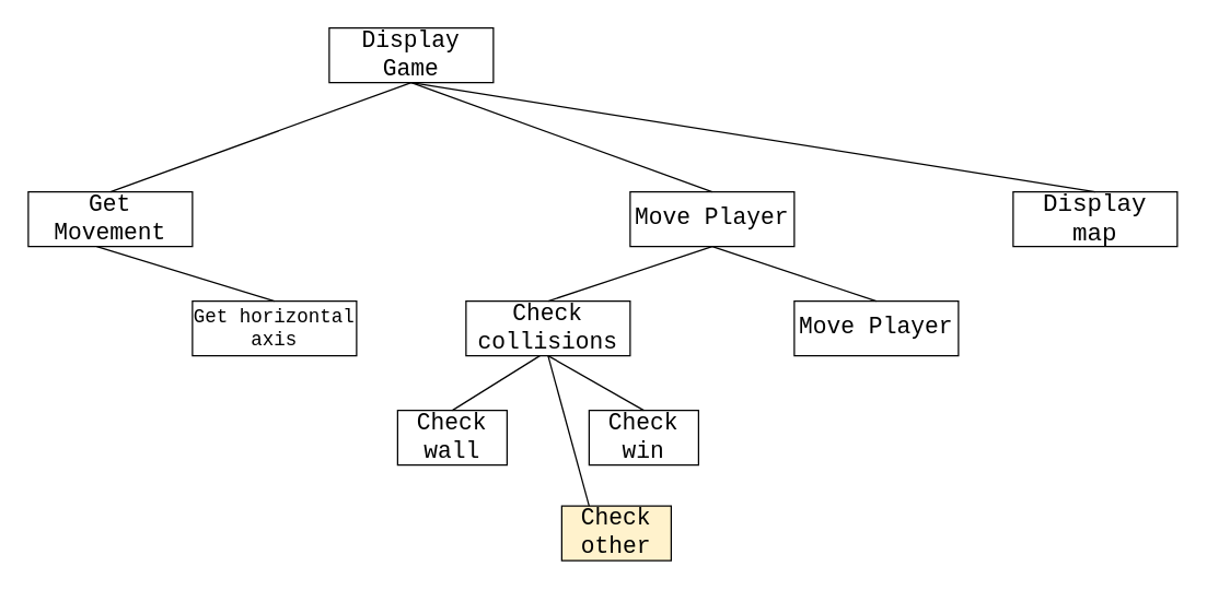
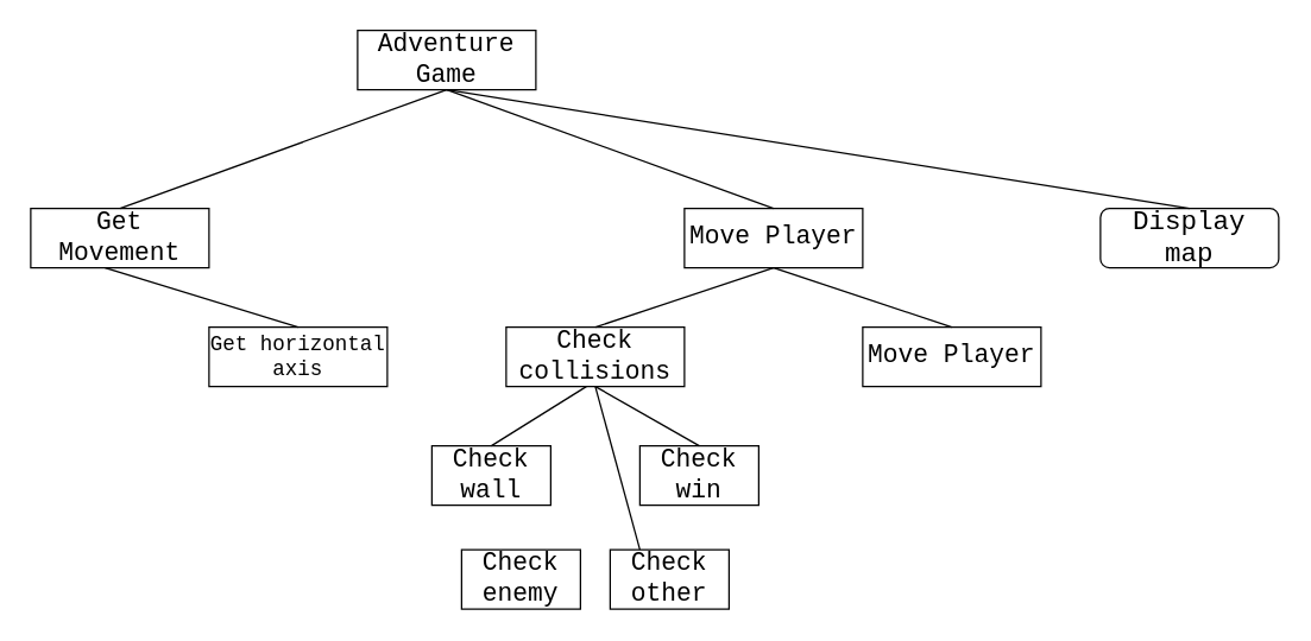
- <mxCell id="2" value="Display Game" style="rounded=0;whiteSpace=wrap;html=1;fontSize=17;fontFamily=Courier New;" parent="1" vertex="1"><mxGeometry x="240" width="120" height="40" as="geometry" y="20" /></mxCell>
+ <mxCell id="2" value="Adventure Game" style="rounded=0;whiteSpace=wrap;html=1;fontSize=17;fontFamily=Courier New;" parent="1" vertex="1"><mxGeometry x="240" width="120" height="40" as="geometry" y="20" /></mxCell>
- <mxCell id="20" value="&lt;div style=&quot;font-size: 18px;&quot;&gt;Display map&lt;/div&gt;" style="rounded=0;whiteSpace=wrap;html=1;fontFamily=Courier New;fontSize=18;" parent="1" vertex="1"><mxGeometry x="740" y="140" width="120" height="40" as="geometry" /></mxCell>
+ <mxCell id="20" value="&lt;div style=&quot;font-size: 18px;&quot;&gt;Display map&lt;/div&gt;" style="whiteSpace=wrap;html=1;fontFamily=Courier New;fontSize=18;rounded=1;" parent="1" vertex="1"><mxGeometry x="740" y="140" width="120" height="40" as="geometry" /></mxCell>
+ <mxCell id="14" value="&lt;div&gt;Check enemy&lt;/div&gt;" style="rounded=0;whiteSpace=wrap;html=1;fontFamily=Courier New;fontSize=17;" parent="1" vertex="1"><mxGeometry x="310" y="370" width="80" height="40" as="geometry" /></mxCell>
- <mxCell id="16" value="&lt;div&gt;Check other&lt;/div&gt;" style="rounded=0;whiteSpace=wrap;html=1;fontFamily=Courier New;fontSize=17;fillColor=#fff2cc;" parent="1" vertex="1"><mxGeometry x="410" y="370" width="80" height="40" as="geometry" /></mxCell>
+ <mxCell id="16" value="&lt;div&gt;Check other&lt;/div&gt;" style="rounded=0;whiteSpace=wrap;html=1;fontFamily=Courier New;fontSize=17;" parent="1" vertex="1"><mxGeometry x="410" y="370" width="80" height="40" as="geometry" /></mxCell>
